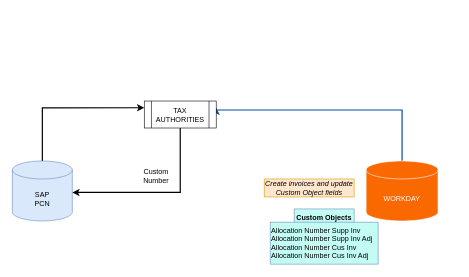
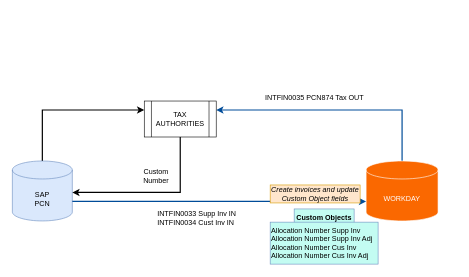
+ <mxCell id="15" value="INTFIN0035 PCN874 Tax OUT" style="text;html=1;align=left;verticalAlign=middle;whiteSpace=wrap;rounded=0;" vertex="1" parent="1"><mxGeometry x="440" y="148" width="190" height="30" as="geometry" /></mxCell>
- <mxCell id="6" value="TAX&lt;div&gt;AUTHORITIES&lt;/div&gt;" style="shape=process;whiteSpace=wrap;html=1;backgroundOutline=1;" vertex="1" parent="1"><mxGeometry x="240" y="168" width="120" height="45" as="geometry" /></mxCell>
+ <mxCell id="6" value="TAX&lt;div&gt;AUTHORITIES&lt;/div&gt;" style="shape=process;whiteSpace=wrap;html=1;backgroundOutline=1;" vertex="1" parent="1"><mxGeometry x="240" y="168" width="120" height="60" as="geometry" /></mxCell>
- <mxCell id="16" value="&lt;i&gt;Create invoices and update Custom Object fields&lt;/i&gt;" style="text;html=1;align=center;verticalAlign=middle;whiteSpace=wrap;rounded=0;fillColor=#ffe6cc;strokeColor=#d79b00;" vertex="1" parent="1"><mxGeometry x="440" y="298" width="150" height="30" as="geometry" /></mxCell>
+ <mxCell id="16" value="&lt;i&gt;Create invoices and update Custom Object fields&lt;/i&gt;" style="text;html=1;align=center;verticalAlign=middle;whiteSpace=wrap;rounded=0;fillColor=#ffe6cc;strokeColor=#d79b00;" vertex="1" parent="1"><mxGeometry x="450" y="308" width="150" height="30" as="geometry" /></mxCell>
+ <mxCell id="9" style="edgeStyle=orthogonalEdgeStyle;rounded=0;orthogonalLoop=1;jettySize=auto;html=1;exitX=1;exitY=0;exitDx=0;exitDy=67.5;exitPerimeter=0;entryX=0;entryY=0;entryDx=0;entryDy=67.5;entryPerimeter=0;strokeWidth=2;strokeColor=#004C99;" edge="1" parent="1" source="3" target="5"><mxGeometry relative="1" as="geometry" /></mxCell>
+ <mxCell id="14" value="INTFIN0033 Supp Inv IN&lt;br&gt;&lt;div&gt;&lt;span style=&quot;background-color: initial;&quot;&gt;INTFIN0034&amp;nbsp;&lt;/span&gt;Cust Inv IN&lt;/div&gt;" style="text;html=1;align=left;verticalAlign=middle;whiteSpace=wrap;rounded=0;" vertex="1" parent="1"><mxGeometry x="260" y="348" width="150" height="30" as="geometry" /></mxCell>
